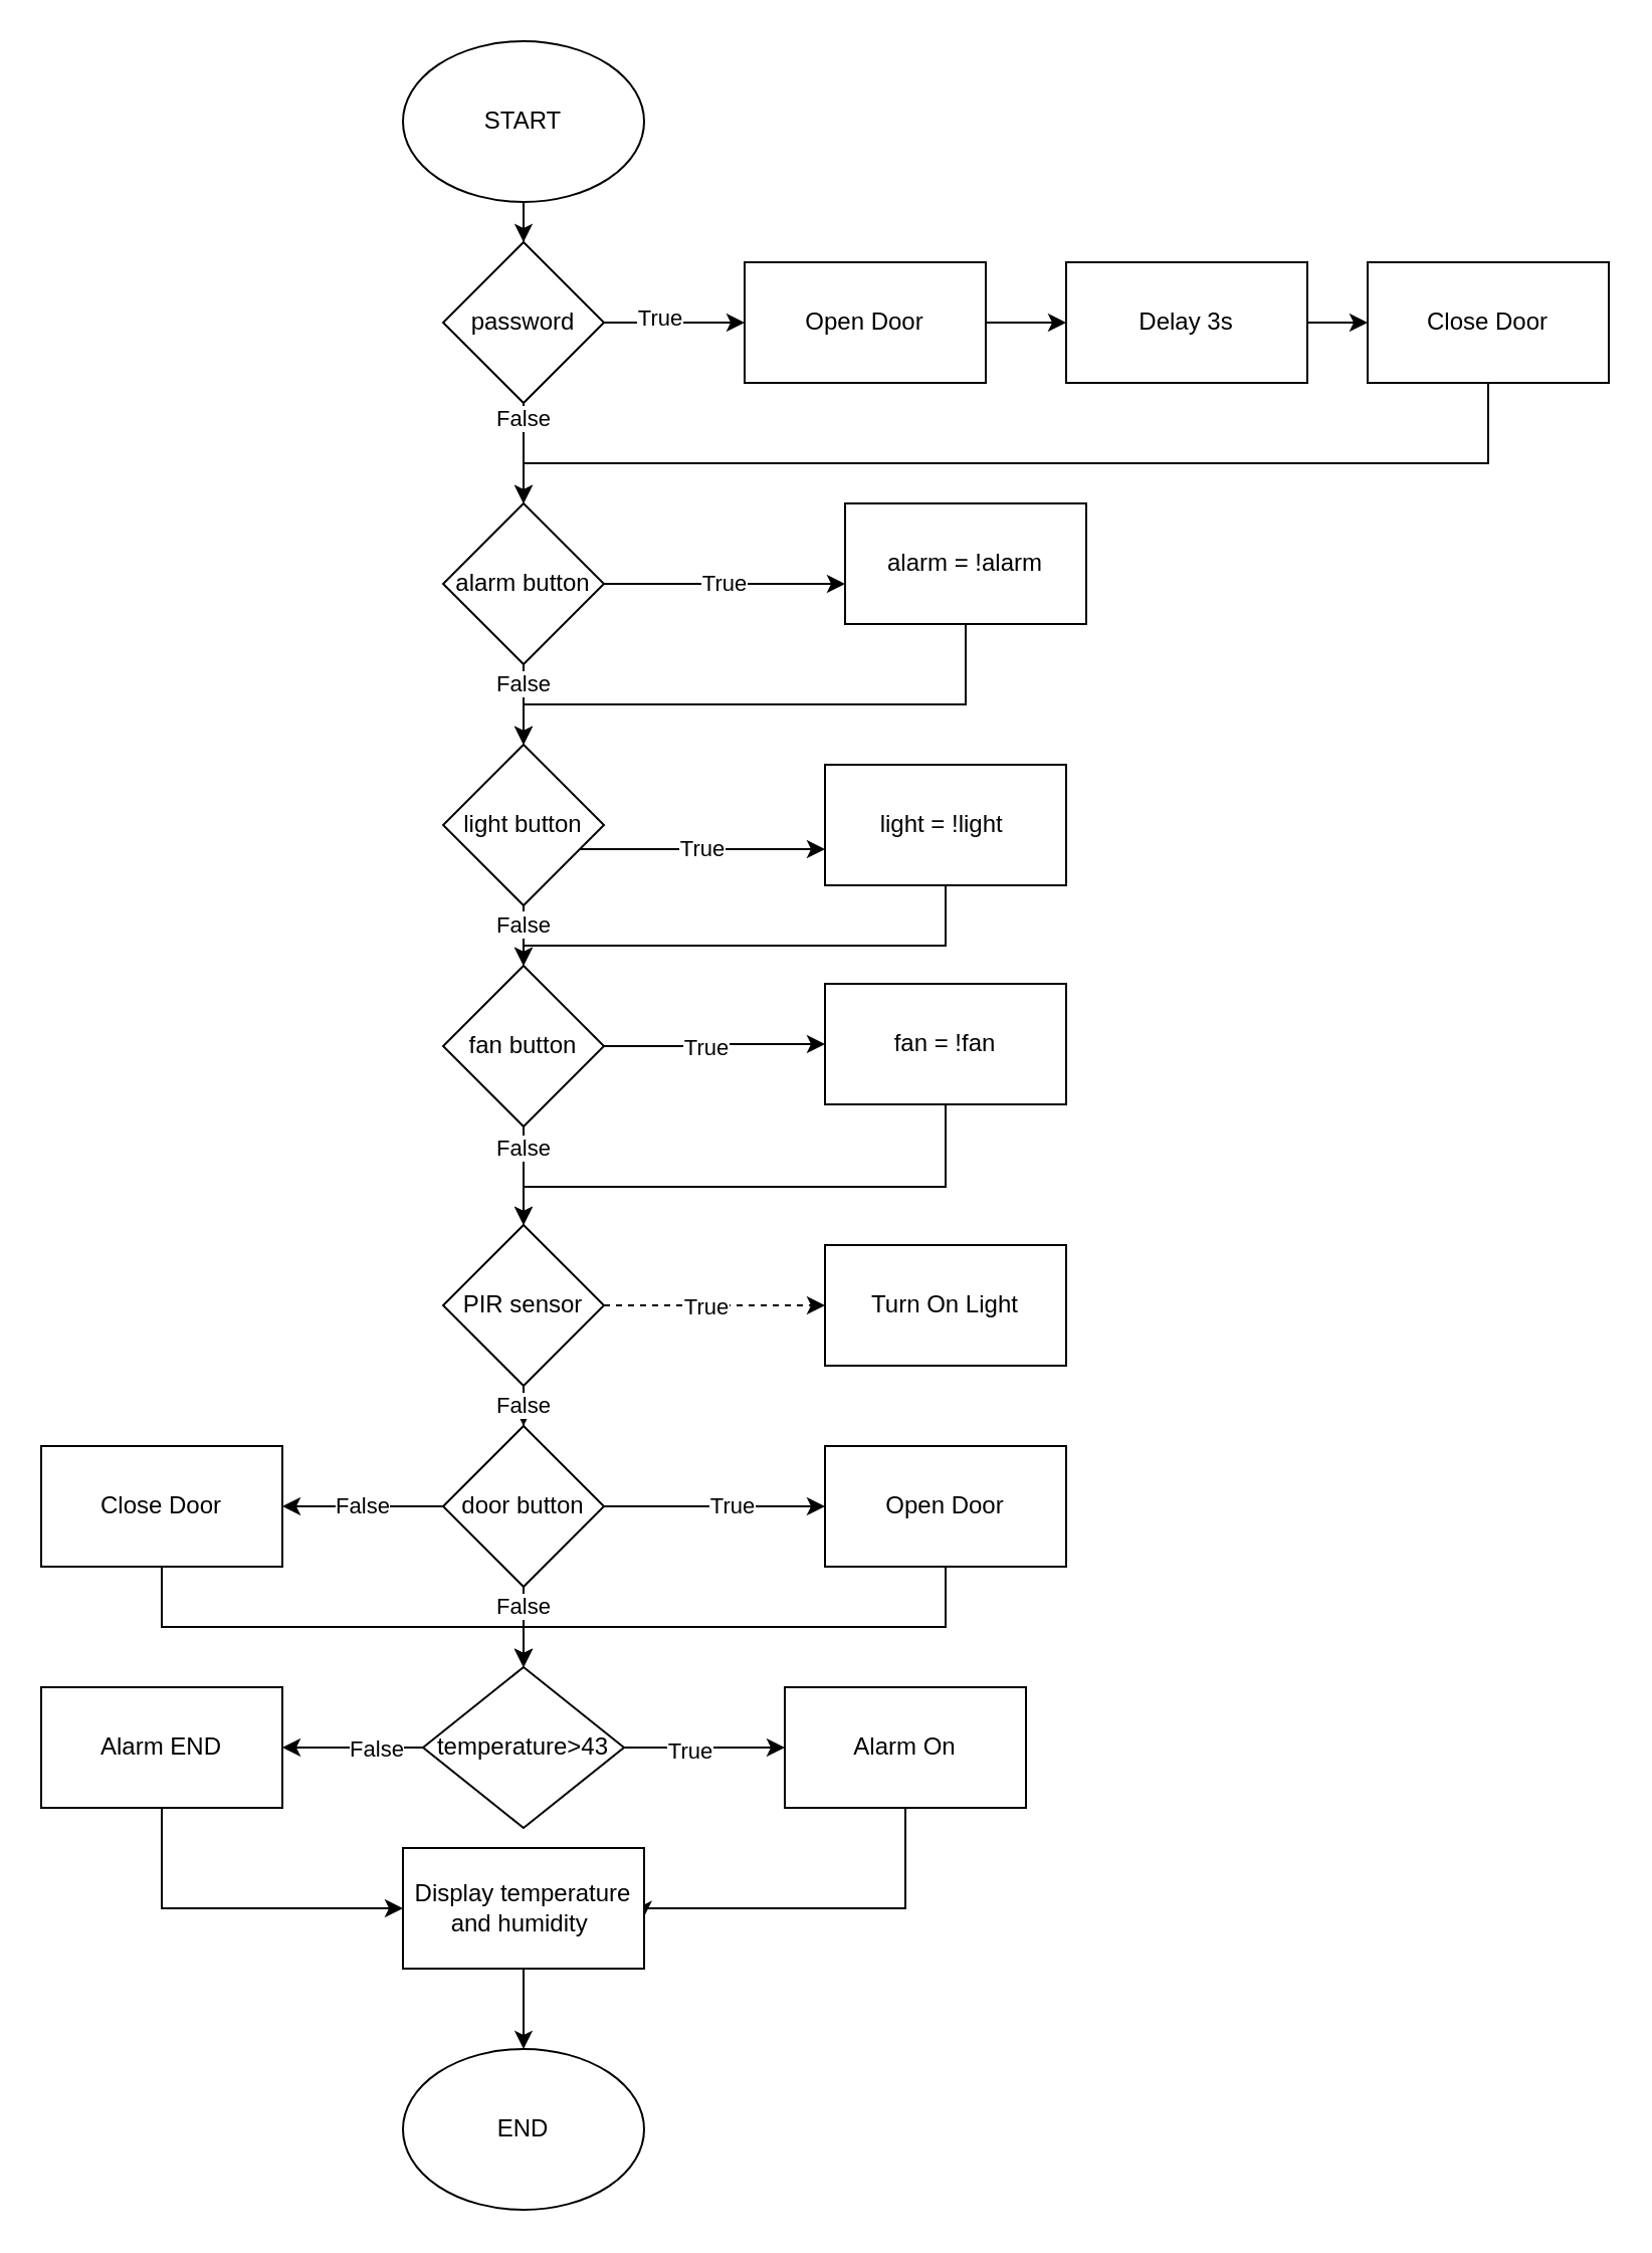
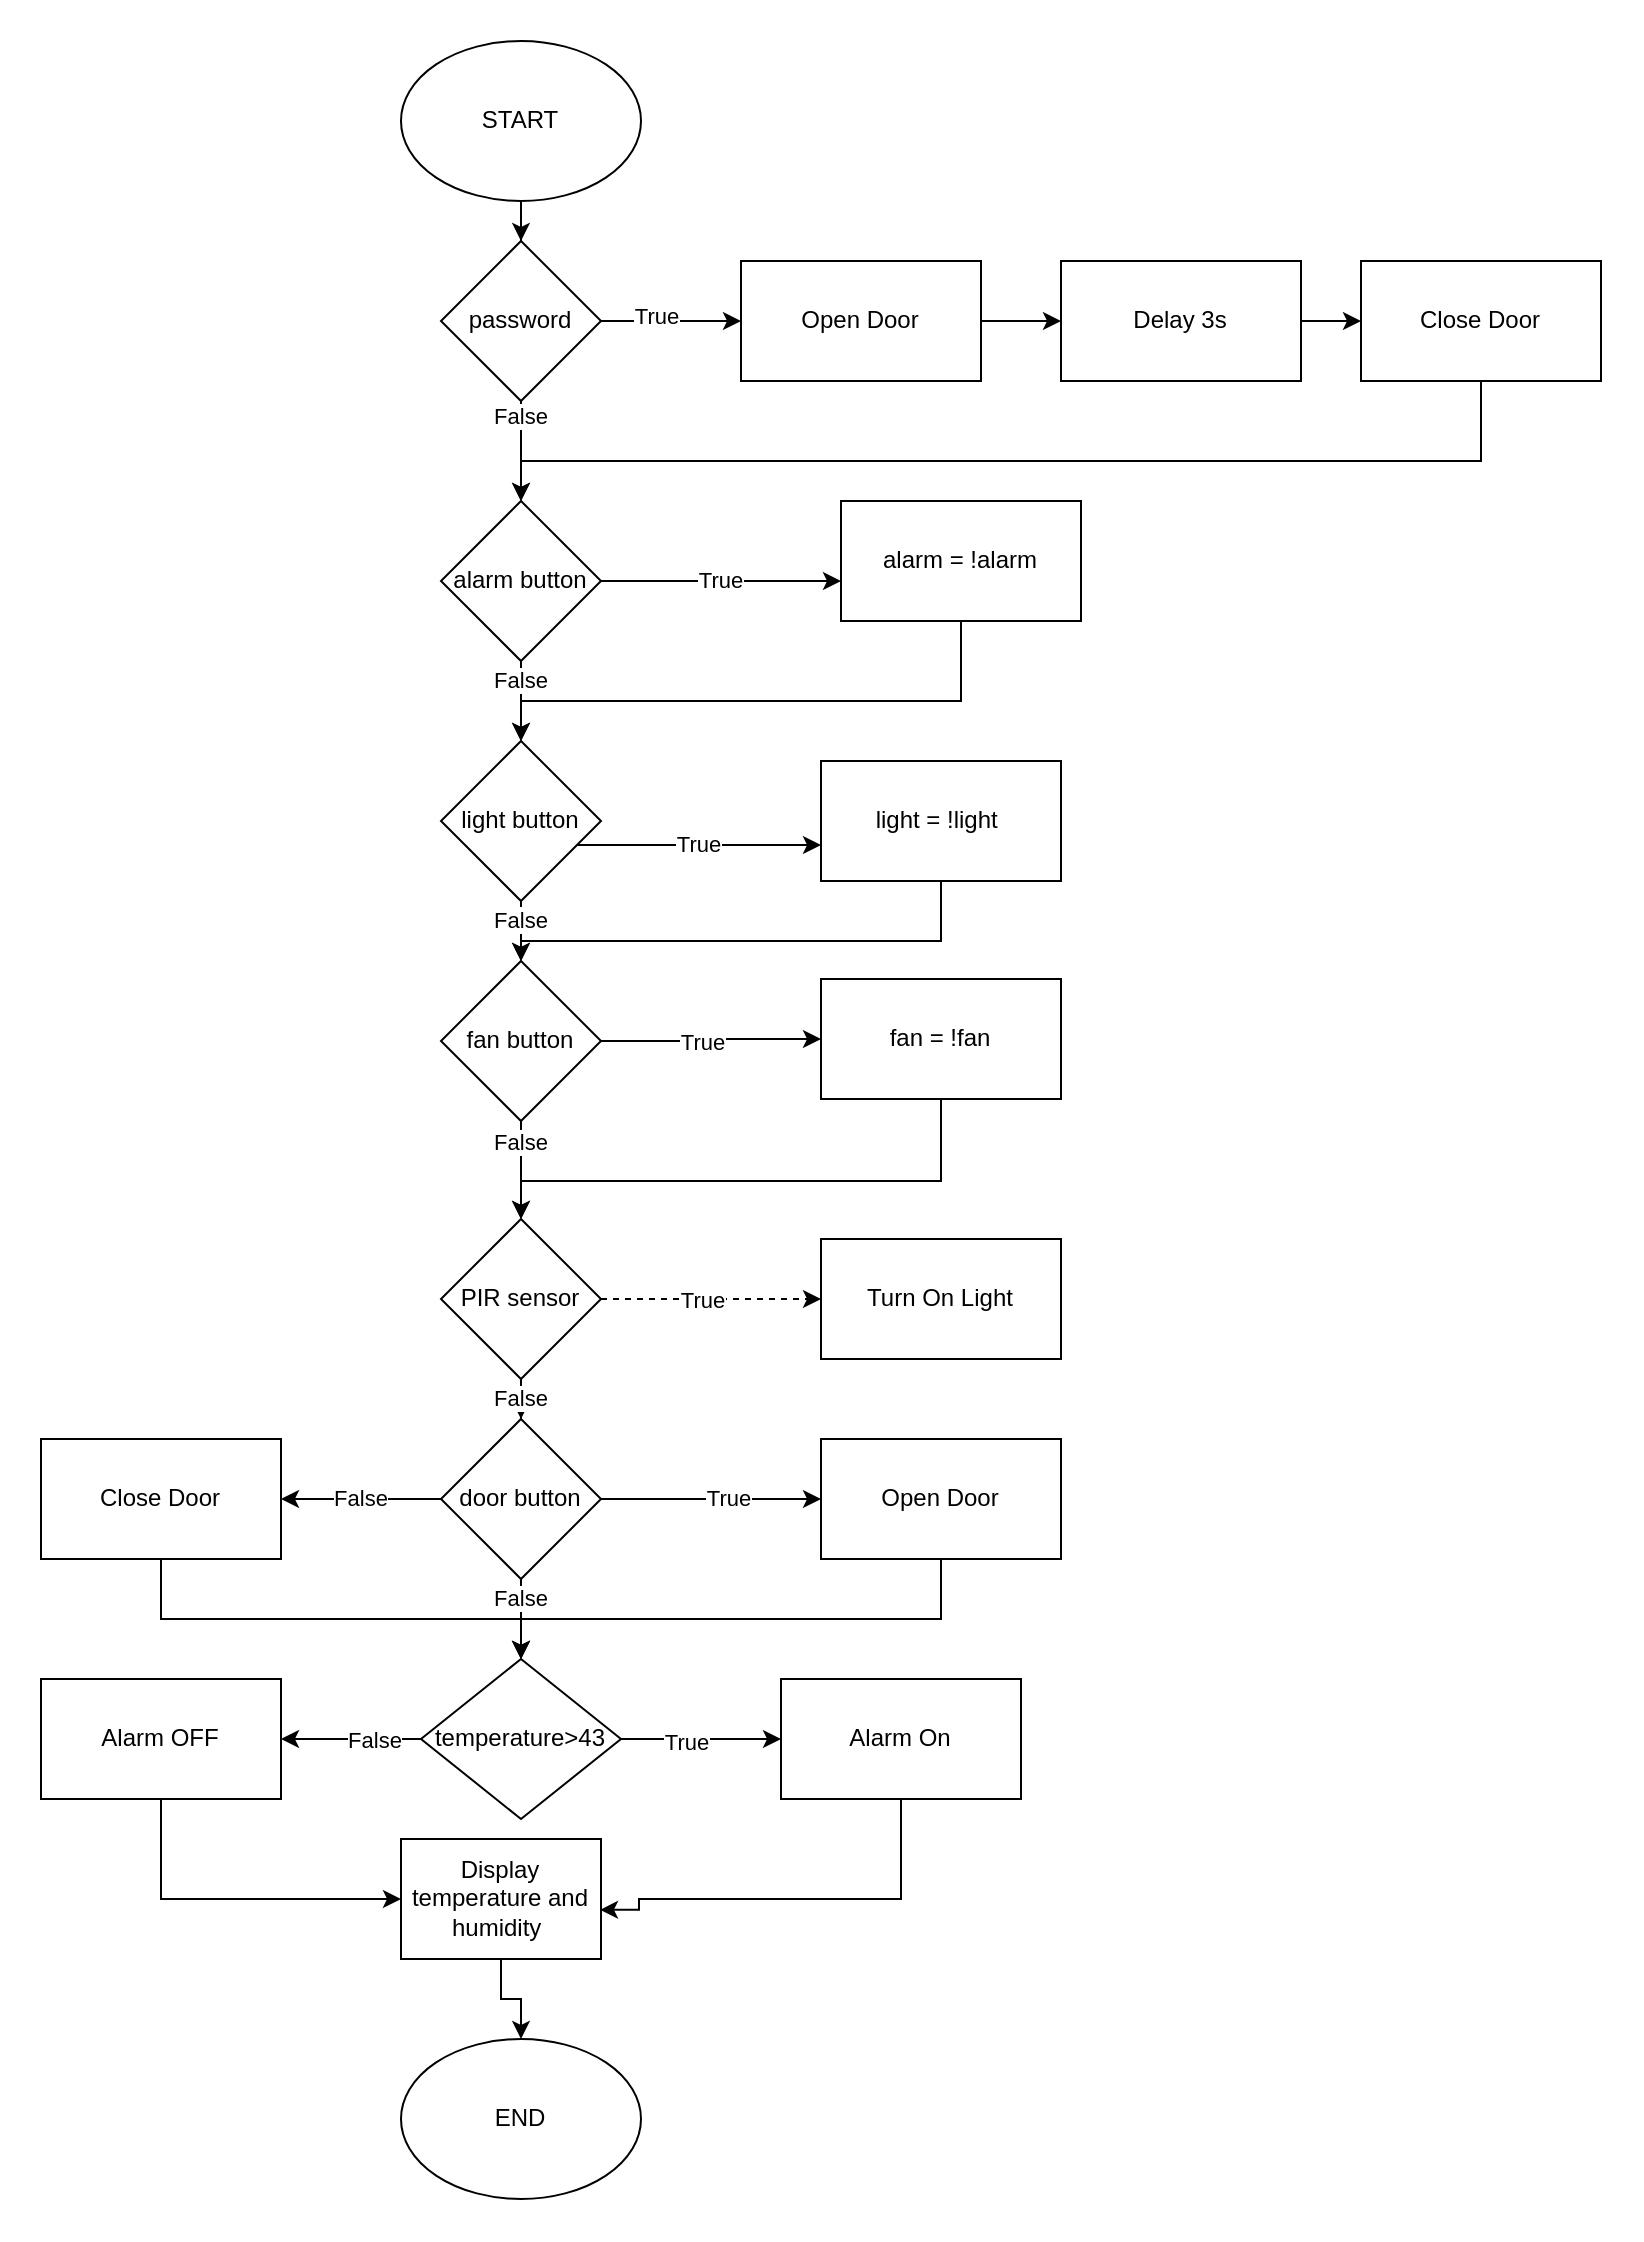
- <mxCell id="41" value="Alarm END" style="rounded=0;whiteSpace=wrap;html=1;" parent="1" vertex="1"><mxGeometry x="20" y="839" width="120" height="60" as="geometry" /></mxCell>
+ <mxCell id="41" value="Alarm OFF" style="rounded=0;whiteSpace=wrap;html=1;" parent="1" vertex="1"><mxGeometry x="20" y="839" width="120" height="60" as="geometry" /></mxCell>
- <mxCell id="33" value="Display temperature and humidity&amp;nbsp;" style="rounded=0;whiteSpace=wrap;html=1;" parent="1" vertex="1"><mxGeometry x="200" y="919" width="120" height="60" as="geometry" /></mxCell>
+ <mxCell id="33" value="Display temperature and humidity&amp;nbsp;" style="rounded=0;whiteSpace=wrap;html=1;" parent="1" vertex="1"><mxGeometry x="200" y="919" width="100" height="60" as="geometry" /></mxCell>
